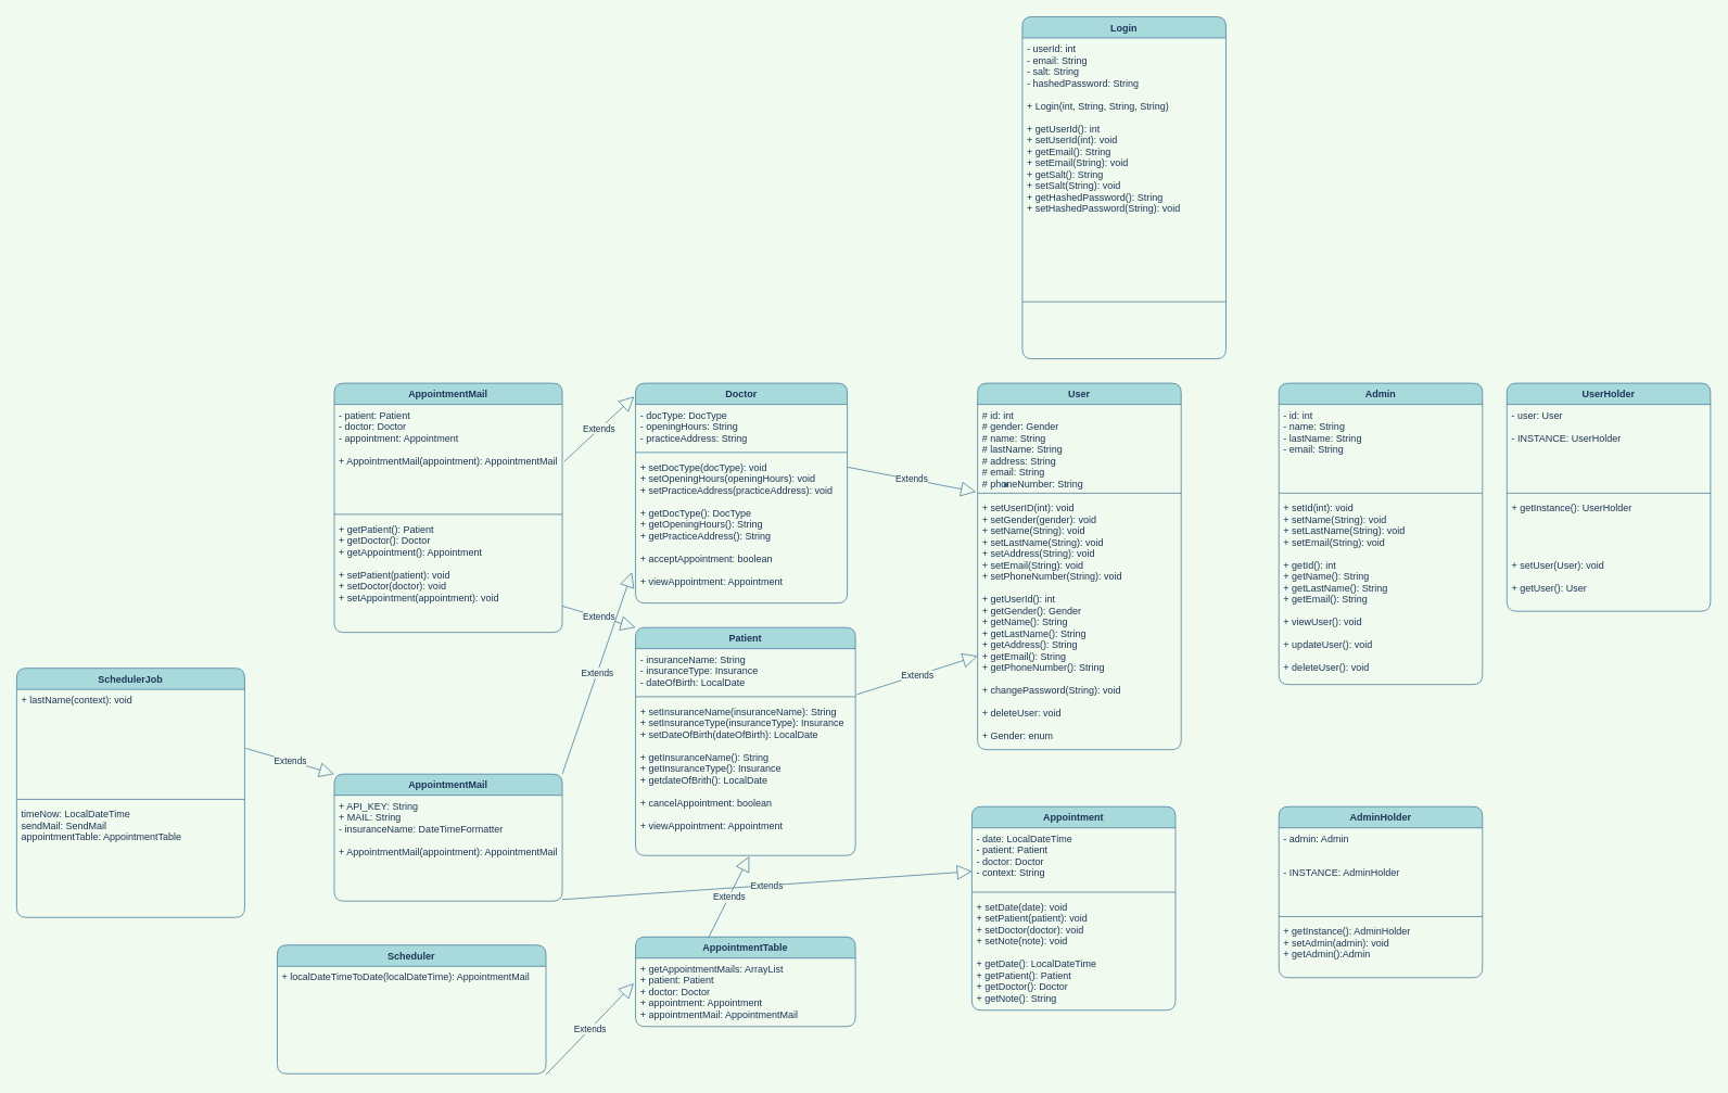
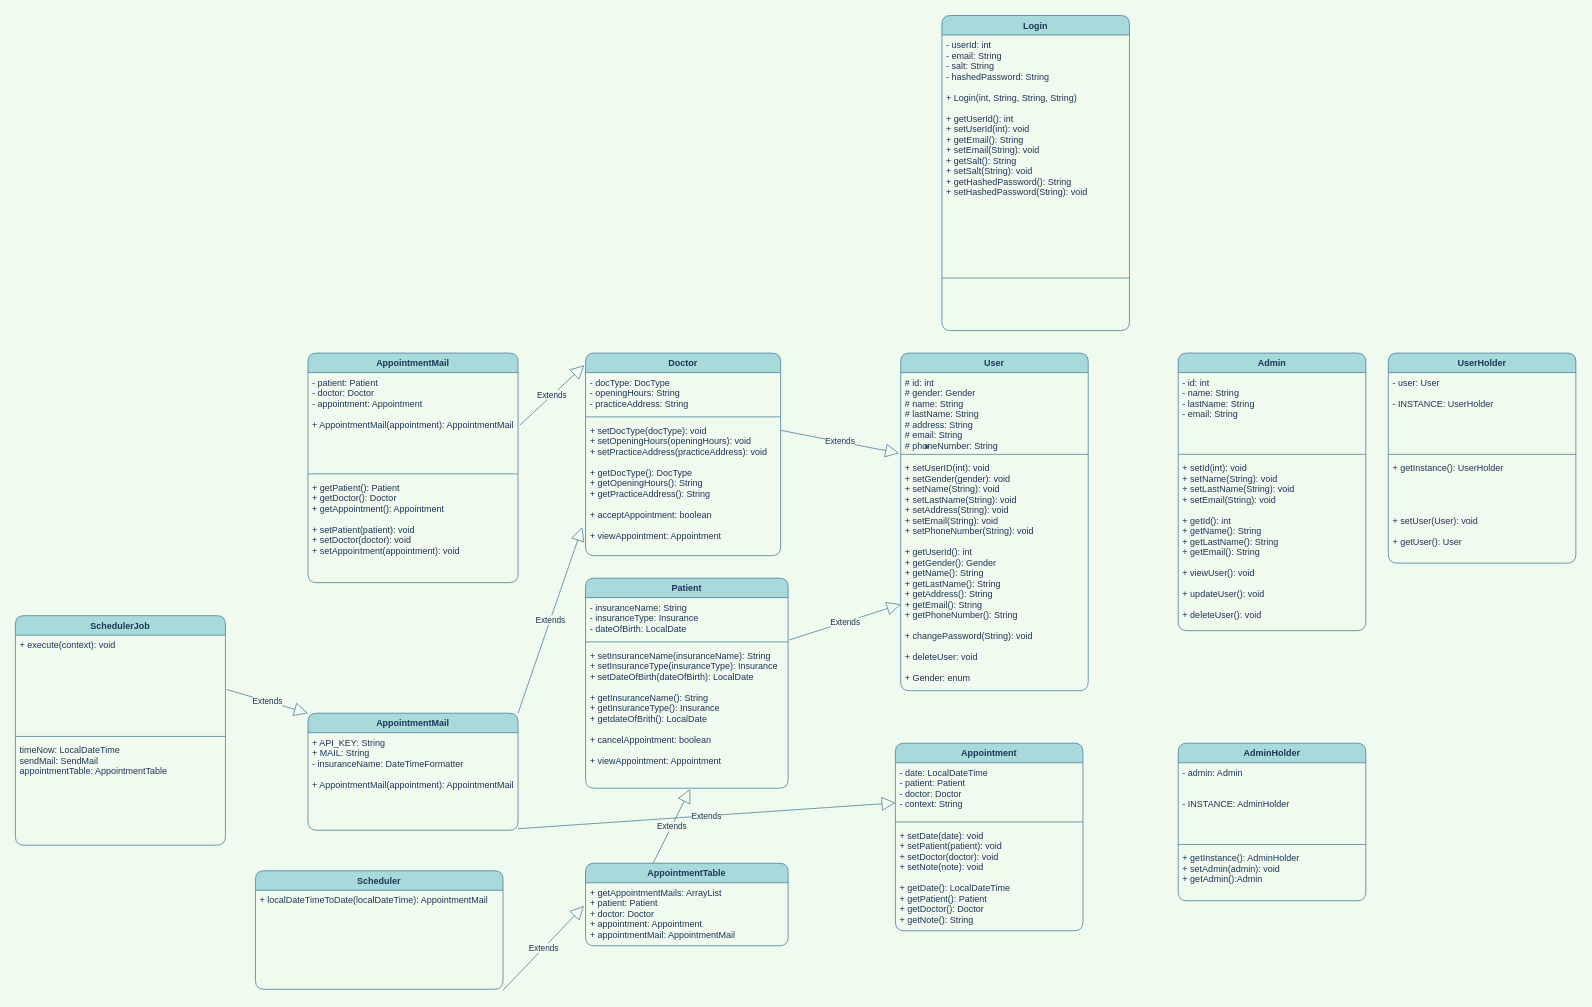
- <mxCell id="28" value="Extends" style="endArrow=block;endSize=16;endFill=0;html=1;rounded=1;entryX=0;entryY=0;entryDx=0;entryDy=0;exitX=1.001;exitY=0.77;exitDx=0;exitDy=0;exitPerimeter=0;labelBackgroundColor=#F1FAEE;strokeColor=#457B9D;fontColor=#1D3557;" parent="1" source="27" target="11" edge="1"><mxGeometry width="160" relative="1" as="geometry"><mxPoint x="580" y="720" as="sourcePoint" /><mxPoint x="738" y="750.44" as="targetPoint" /></mxGeometry></mxCell>
- <mxCell id="38" value="+ lastName(context): void" style="text;strokeColor=none;fillColor=none;align=left;verticalAlign=top;spacingLeft=4;spacingRight=4;overflow=hidden;rotatable=0;points=[[0,0.5],[1,0.5]];portConstraint=eastwest;fontColor=#1D3557;rounded=1;" parent="37" vertex="1"><mxGeometry y="26" width="280" height="130" as="geometry" /></mxCell>
+ <mxCell id="38" value="+ execute(context): void" style="text;strokeColor=none;fillColor=none;align=left;verticalAlign=top;spacingLeft=4;spacingRight=4;overflow=hidden;rotatable=0;points=[[0,0.5],[1,0.5]];portConstraint=eastwest;fontColor=#1D3557;rounded=1;" parent="37" vertex="1"><mxGeometry y="26" width="280" height="130" as="geometry" /></mxCell>
